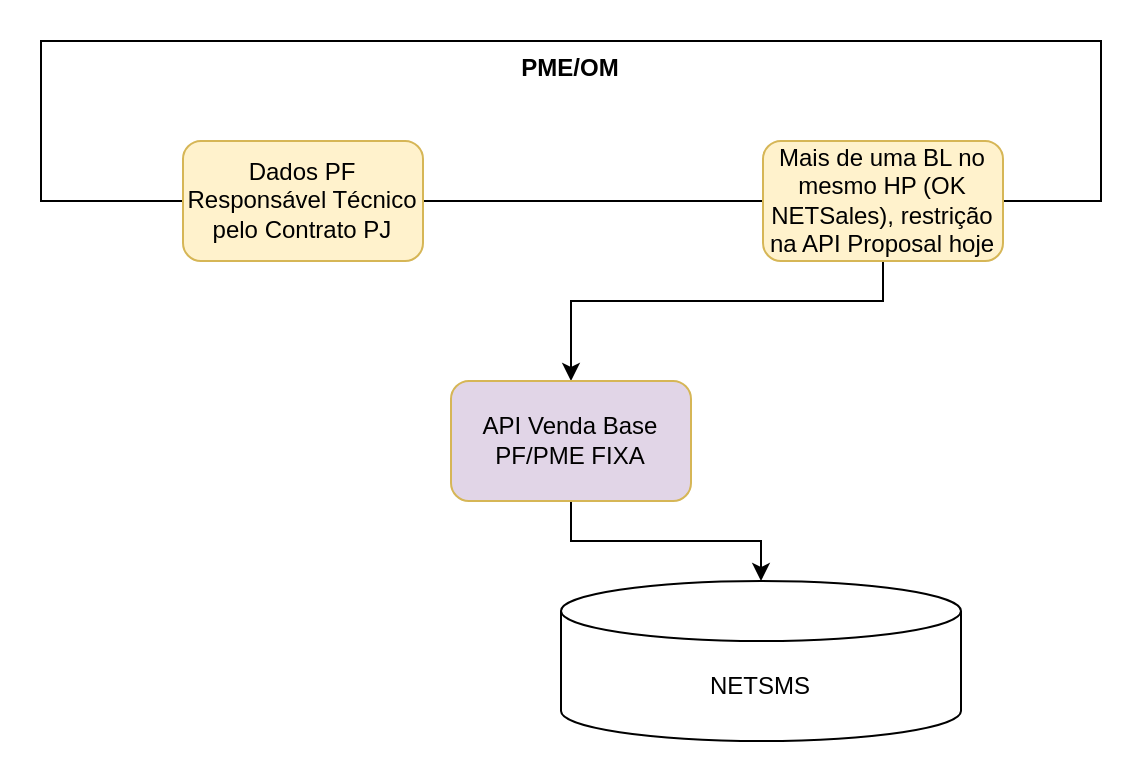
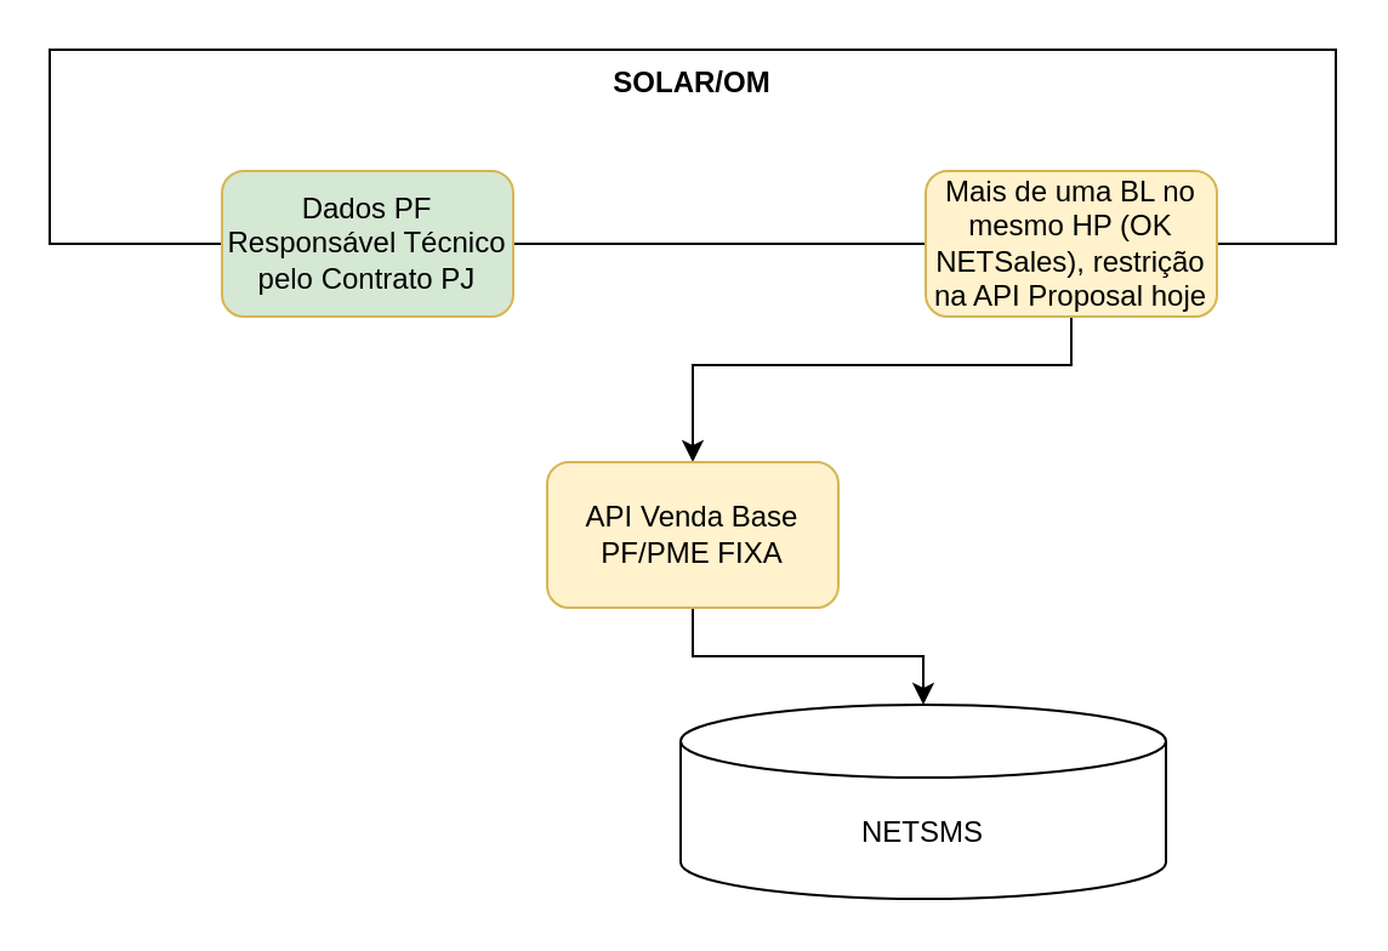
- <mxCell id="2" value="PME/OM" style="rounded=0;whiteSpace=wrap;html=1;verticalAlign=top;fontStyle=1" vertex="1" parent="1"><mxGeometry x="20" y="20" width="530" height="80" as="geometry" /></mxCell>
+ <mxCell id="2" value="SOLAR/OM" style="rounded=0;whiteSpace=wrap;html=1;verticalAlign=top;fontStyle=1" vertex="1" parent="1"><mxGeometry x="20" y="20" width="530" height="80" as="geometry" /></mxCell>
- <mxCell id="3" value="Dados PF Responsável Técnico pelo Contrato PJ" style="rounded=1;whiteSpace=wrap;html=1;fillColor=#fff2cc;strokeColor=#d6b656;" vertex="1" parent="1"><mxGeometry x="91" y="70" width="120" height="60" as="geometry" /></mxCell>
+ <mxCell id="3" value="Dados PF Responsável Técnico pelo Contrato PJ" style="rounded=1;whiteSpace=wrap;html=1;fillColor=#d5e8d4;strokeColor=#d6b656;" vertex="1" parent="1"><mxGeometry x="91" y="70" width="120" height="60" as="geometry" /></mxCell>
- <mxCell id="7" value="API Venda Base PF/PME FIXA" style="rounded=1;whiteSpace=wrap;html=1;fillColor=#e1d5e7;strokeColor=#d6b656;" vertex="1" parent="1"><mxGeometry x="225" y="190" width="120" height="60" as="geometry" /></mxCell>
+ <mxCell id="7" value="API Venda Base PF/PME FIXA" style="rounded=1;whiteSpace=wrap;html=1;fillColor=#fff2cc;strokeColor=#d6b656;" vertex="1" parent="1"><mxGeometry x="225" y="190" width="120" height="60" as="geometry" /></mxCell>
